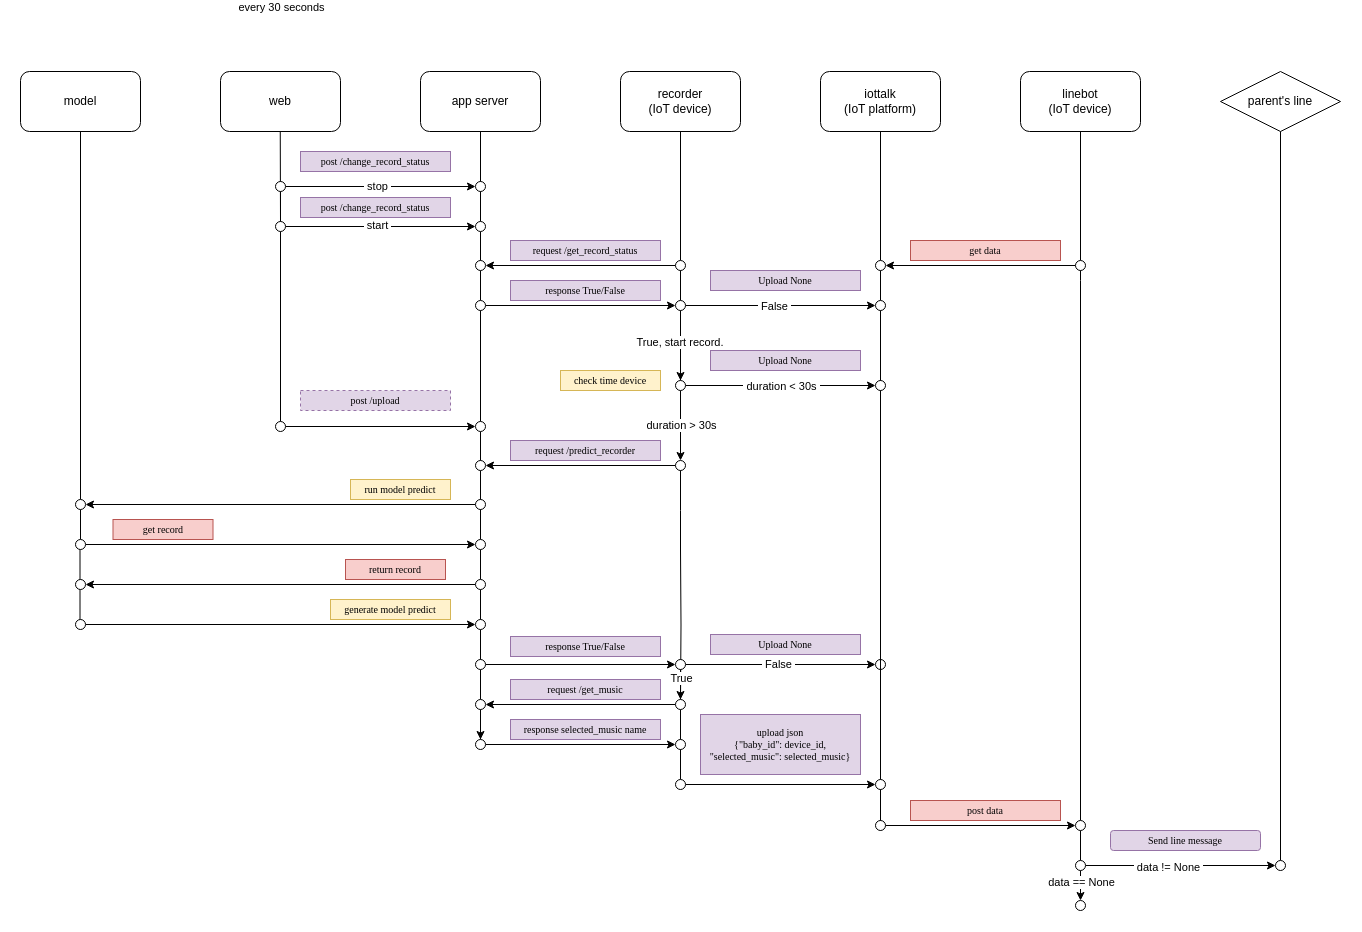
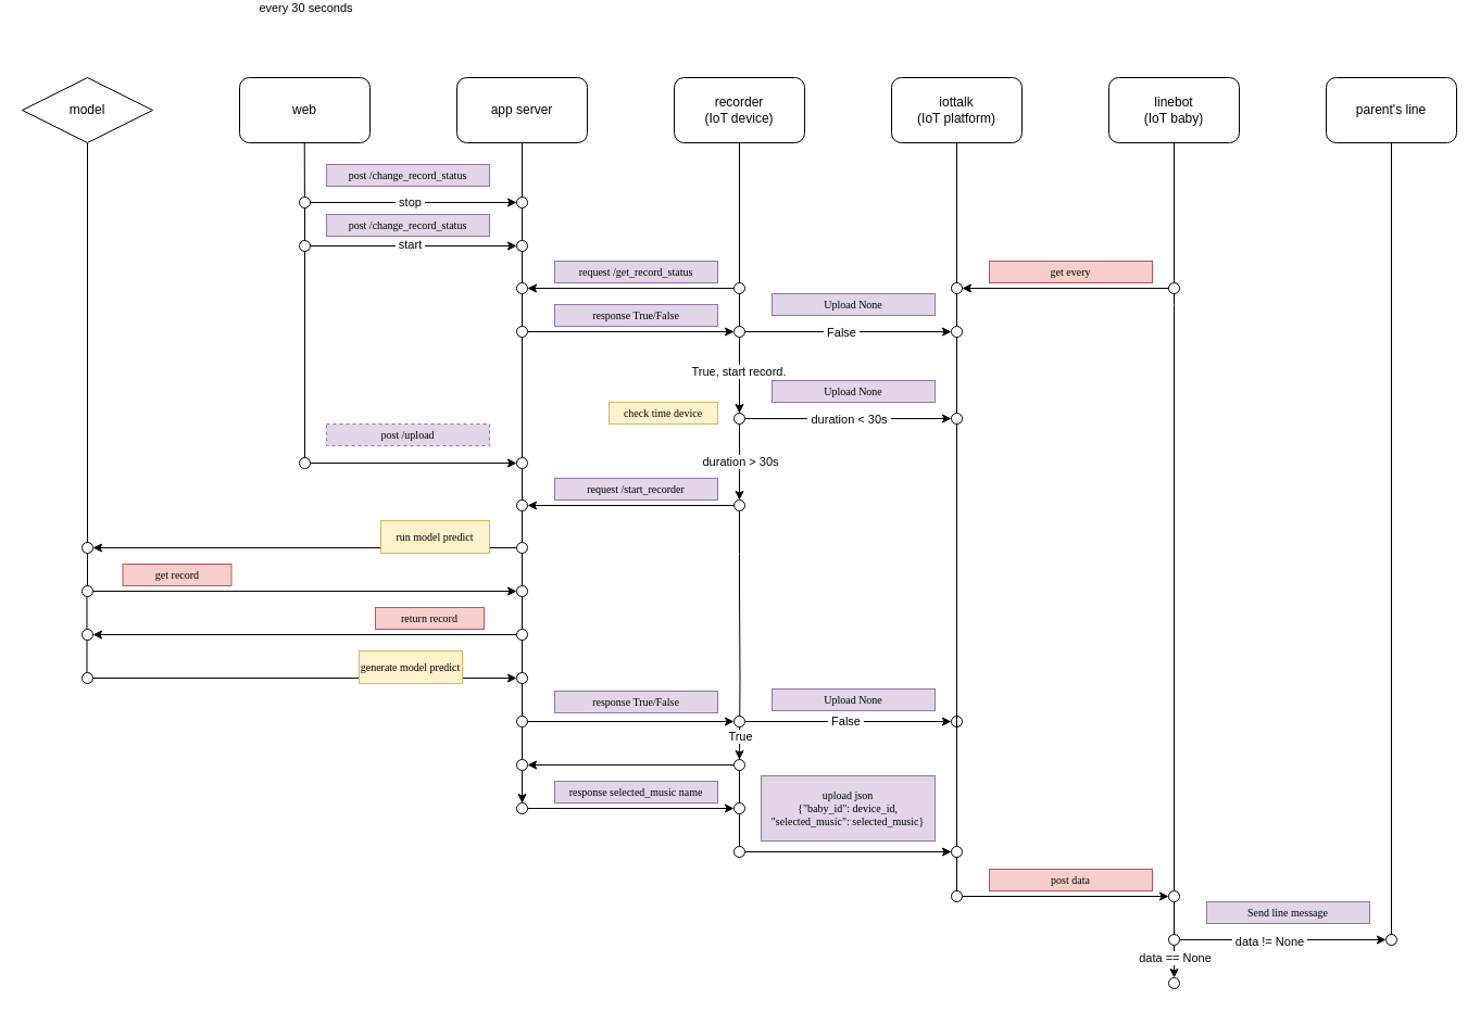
- <mxCell id="48" value="model" style="whiteSpace=wrap;html=1;rounded=1;" vertex="1" parent="1"><mxGeometry x="20" y="20" width="120" height="60" as="geometry" /></mxCell>
+ <mxCell id="48" value="model" style="rhombus;whiteSpace=wrap;html=1;" vertex="1" parent="1"><mxGeometry x="20" y="20" width="120" height="60" as="geometry" /></mxCell>
- <mxCell id="4" value="linebot&lt;br&gt;(IoT device)" style="rounded=1;whiteSpace=wrap;html=1;" vertex="1" parent="1"><mxGeometry x="1020" y="20" width="120" height="60" as="geometry" /></mxCell>
+ <mxCell id="4" value="linebot&lt;br&gt;(IoT baby)" style="rounded=1;whiteSpace=wrap;html=1;" vertex="1" parent="1"><mxGeometry x="1020" y="20" width="120" height="60" as="geometry" /></mxCell>
- <mxCell id="5" value="parent's line" style="rhombus;whiteSpace=wrap;html=1;" vertex="1" parent="1"><mxGeometry x="1220" y="20" width="120" height="60" as="geometry" /></mxCell>
+ <mxCell id="5" value="parent's line" style="rounded=1;whiteSpace=wrap;html=1;" vertex="1" parent="1"><mxGeometry x="1220" y="20" width="120" height="60" as="geometry" /></mxCell>
- <mxCell id="98" value="get data" style="rounded=0;whiteSpace=wrap;html=1;fillColor=#f8cecc;strokeColor=#b85450;fontFamily=Comic Sans MS;fontSize=10;" vertex="1" parent="1"><mxGeometry x="910" y="189" width="150" height="20" as="geometry" /></mxCell>
+ <mxCell id="98" value="get every" style="rounded=0;whiteSpace=wrap;html=1;fillColor=#f8cecc;strokeColor=#b85450;fontFamily=Comic Sans MS;fontSize=10;" vertex="1" parent="1"><mxGeometry x="910" y="189" width="150" height="20" as="geometry" /></mxCell>
- <mxCell id="44" value="request&amp;nbsp;/predict_recorder" style="rounded=0;whiteSpace=wrap;html=1;fillColor=#e1d5e7;strokeColor=#9673a6;fontFamily=Comic Sans MS;fontSize=10;" vertex="1" parent="1"><mxGeometry x="510" y="389" width="150" height="20" as="geometry" /></mxCell>
+ <mxCell id="44" value="request&amp;nbsp;/start_recorder" style="rounded=0;whiteSpace=wrap;html=1;fillColor=#e1d5e7;strokeColor=#9673a6;fontFamily=Comic Sans MS;fontSize=10;" vertex="1" parent="1"><mxGeometry x="510" y="389" width="150" height="20" as="geometry" /></mxCell>
- <mxCell id="52" value="run model predict" style="rounded=0;whiteSpace=wrap;html=1;fillColor=#fff2cc;strokeColor=#d6b656;fontFamily=Comic Sans MS;fontSize=10;" vertex="1" parent="1"><mxGeometry x="350" y="428" width="100" height="20" as="geometry" /></mxCell>
+ <mxCell id="52" value="run model predict" style="rounded=0;whiteSpace=wrap;html=1;fillColor=#fff2cc;strokeColor=#d6b656;fontFamily=Comic Sans MS;fontSize=10;" vertex="1" parent="1"><mxGeometry x="350" y="428" width="100" height="30" as="geometry" /></mxCell>
- <mxCell id="64" value="generate model predict" style="rounded=0;whiteSpace=wrap;html=1;fillColor=#fff2cc;strokeColor=#d6b656;fontFamily=Comic Sans MS;fontSize=10;" vertex="1" parent="1"><mxGeometry x="330" y="548" width="120" height="20" as="geometry" /></mxCell>
+ <mxCell id="64" value="generate model predict" style="rounded=0;whiteSpace=wrap;html=1;fillColor=#fff2cc;strokeColor=#d6b656;fontFamily=Comic Sans MS;fontSize=10;" vertex="1" parent="1"><mxGeometry x="330" y="548" width="95" height="30" as="geometry" /></mxCell>
- <mxCell id="78" value="request&amp;nbsp;/get_music" style="rounded=0;whiteSpace=wrap;html=1;fillColor=#e1d5e7;strokeColor=#9673a6;fontFamily=Comic Sans MS;fontSize=10;" vertex="1" parent="1"><mxGeometry x="510" y="628" width="150" height="20" as="geometry" /></mxCell>
- <mxCell id="122" value="Send line message" style="whiteSpace=wrap;html=1;fillColor=#e1d5e7;strokeColor=#9673a6;fontFamily=Comic Sans MS;fontSize=10;rounded=1;" vertex="1" parent="1"><mxGeometry x="1110" y="779" width="150" height="20" as="geometry" /></mxCell>
+ <mxCell id="122" value="Send line message" style="rounded=0;whiteSpace=wrap;html=1;fillColor=#e1d5e7;strokeColor=#9673a6;fontFamily=Comic Sans MS;fontSize=10;" vertex="1" parent="1"><mxGeometry x="1110" y="779" width="150" height="20" as="geometry" /></mxCell>
